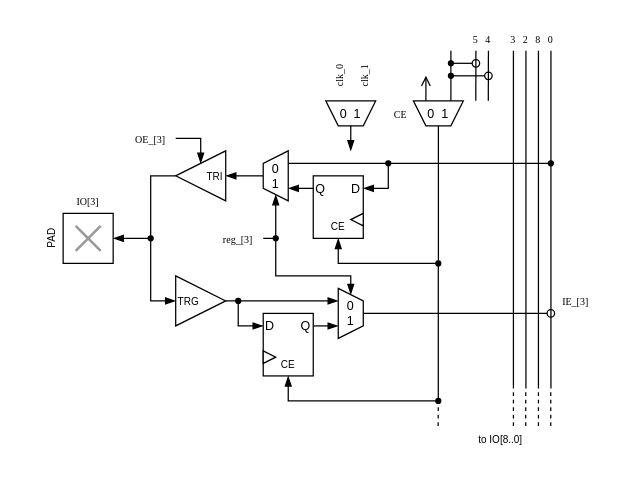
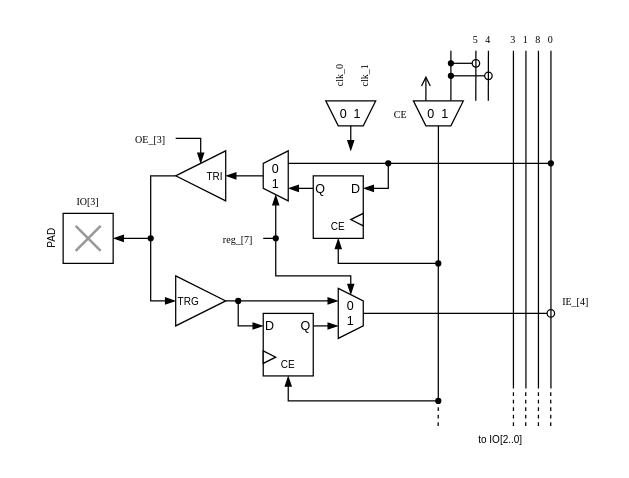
- <mxCell id="51" value="&lt;font face=&quot;Lucida Console&quot;&gt;&lt;span style=&quot;font-size: 8px;&quot;&gt;2&lt;/span&gt;&lt;/font&gt;" style="rounded=0;whiteSpace=wrap;html=1;fillColor=none;strokeColor=none;" parent="1" vertex="1"><mxGeometry x="410.08" y="20" width="20" height="20" as="geometry" /></mxCell>
+ <mxCell id="51" value="&lt;font face=&quot;Lucida Console&quot;&gt;&lt;span style=&quot;font-size: 8px;&quot;&gt;1&lt;/span&gt;&lt;/font&gt;" style="rounded=0;whiteSpace=wrap;html=1;fillColor=none;strokeColor=none;" parent="1" vertex="1"><mxGeometry x="410.08" y="20" width="20" height="20" as="geometry" /></mxCell>
- <mxCell id="32" value="&lt;font face=&quot;Lucida Console&quot;&gt;&lt;span style=&quot;font-size: 8px;&quot;&gt;reg_[3]&lt;/span&gt;&lt;/font&gt;" style="rounded=0;whiteSpace=wrap;html=1;fillColor=none;strokeColor=none;" parent="1" vertex="1"><mxGeometry x="170" y="180" width="40" height="20" as="geometry" /></mxCell>
+ <mxCell id="32" value="&lt;font face=&quot;Lucida Console&quot;&gt;&lt;span style=&quot;font-size: 8px;&quot;&gt;reg_[7]&lt;/span&gt;&lt;/font&gt;" style="rounded=0;whiteSpace=wrap;html=1;fillColor=none;strokeColor=none;" parent="1" vertex="1"><mxGeometry x="170" y="180" width="40" height="20" as="geometry" /></mxCell>
- <mxCell id="68" value="&lt;font face=&quot;Lucida Console&quot;&gt;&lt;span style=&quot;font-size: 8px;&quot;&gt;IE_[3]&lt;/span&gt;&lt;/font&gt;" style="rounded=0;whiteSpace=wrap;html=1;fillColor=none;strokeColor=none;" vertex="1" parent="1"><mxGeometry x="440.08" y="230" width="40" height="20" as="geometry" /></mxCell>
+ <mxCell id="68" value="&lt;font face=&quot;Lucida Console&quot;&gt;&lt;span style=&quot;font-size: 8px;&quot;&gt;IE_[4]&lt;/span&gt;&lt;/font&gt;" style="rounded=0;whiteSpace=wrap;html=1;fillColor=none;strokeColor=none;" vertex="1" parent="1"><mxGeometry x="440.08" y="230" width="40" height="20" as="geometry" /></mxCell>
- <mxCell id="61" value="&lt;font style=&quot;font-size: 8px;&quot;&gt;to IO[8..0]&lt;/font&gt;" style="rounded=0;whiteSpace=wrap;html=1;fillColor=none;strokeColor=none;" parent="1" vertex="1"><mxGeometry x="360.08" y="340" width="80" height="20" as="geometry" /></mxCell>
+ <mxCell id="61" value="&lt;font style=&quot;font-size: 8px;&quot;&gt;to IO[2..0]&lt;/font&gt;" style="rounded=0;whiteSpace=wrap;html=1;fillColor=none;strokeColor=none;" parent="1" vertex="1"><mxGeometry x="360.08" y="340" width="80" height="20" as="geometry" /></mxCell>
